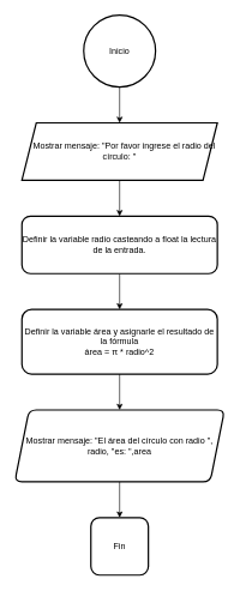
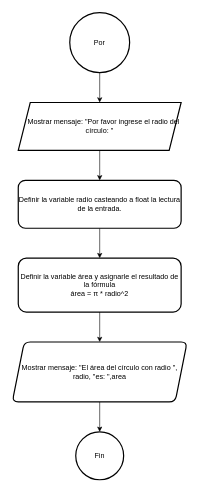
- <mxCell id="3" value="Inicio" style="strokeWidth=2;html=1;shape=mxgraph.flowchart.start_2;whiteSpace=wrap;" parent="1" vertex="1"><mxGeometry x="116" y="20" width="100" height="100" as="geometry" /></mxCell>
+ <mxCell id="3" value="Por" style="strokeWidth=2;html=1;shape=mxgraph.flowchart.start_2;whiteSpace=wrap;" parent="1" vertex="1"><mxGeometry x="116" y="20" width="100" height="100" as="geometry" /></mxCell>
- <mxCell id="9" value="Fin" style="whiteSpace=wrap;html=1;strokeWidth=2;rounded=1;" parent="1" vertex="1"><mxGeometry x="126" y="720" width="80" height="80" as="geometry" /></mxCell>
+ <mxCell id="9" value="Fin" style="ellipse;whiteSpace=wrap;html=1;rounded=1;strokeWidth=2;" parent="1" vertex="1"><mxGeometry x="126" y="720" width="80" height="80" as="geometry" /></mxCell>
